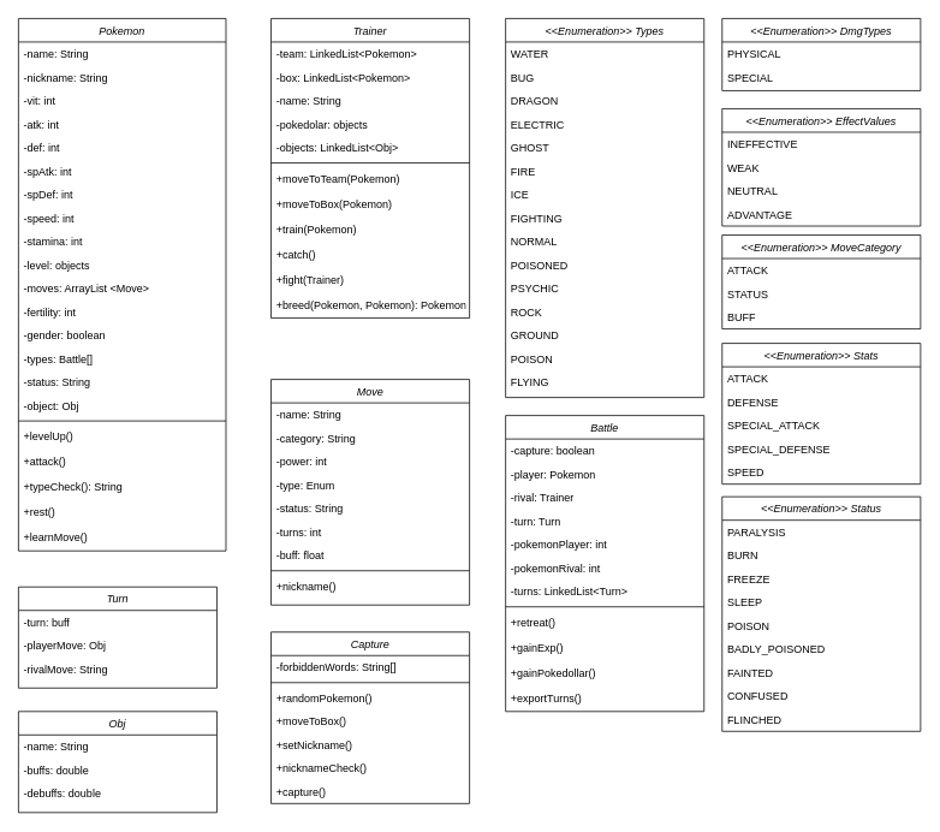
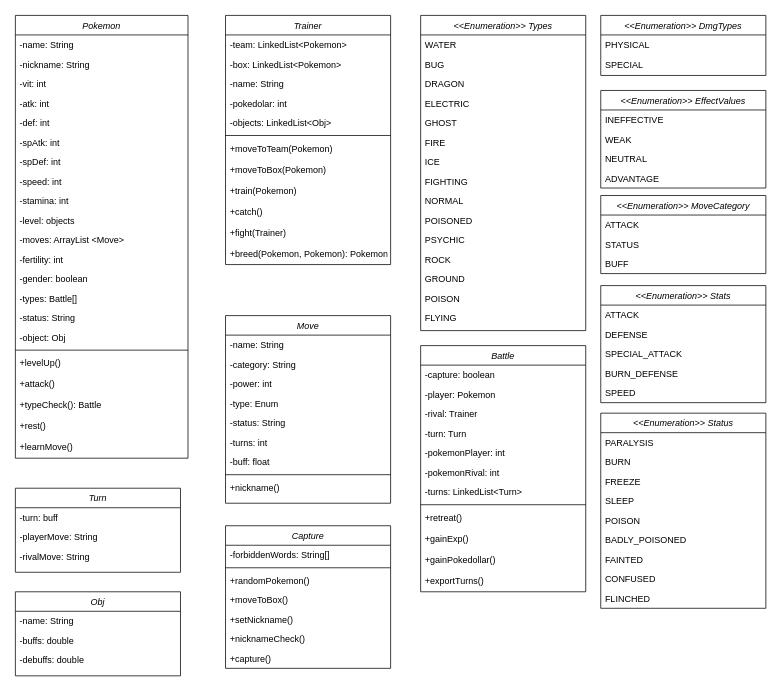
- <mxCell id="29" value="-pokedolar: objects " style="text;align=left;verticalAlign=top;spacingLeft=4;spacingRight=4;overflow=hidden;rotatable=0;points=[[0,0.5],[1,0.5]];portConstraint=eastwest;rounded=0;shadow=0;html=0;" parent="25" vertex="1"><mxGeometry y="104" width="220" height="26" as="geometry" /></mxCell>
+ <mxCell id="29" value="-pokedolar: int " style="text;align=left;verticalAlign=top;spacingLeft=4;spacingRight=4;overflow=hidden;rotatable=0;points=[[0,0.5],[1,0.5]];portConstraint=eastwest;rounded=0;shadow=0;html=0;" parent="25" vertex="1"><mxGeometry y="104" width="220" height="26" as="geometry" /></mxCell>
- <mxCell id="109" value="SPECIAL_DEFENSE" style="text;align=left;verticalAlign=top;spacingLeft=4;spacingRight=4;overflow=hidden;rotatable=0;points=[[0,0.5],[1,0.5]];portConstraint=eastwest;" vertex="1" parent="105"><mxGeometry y="104" width="220" height="26" as="geometry" /></mxCell>
+ <mxCell id="109" value="BURN_DEFENSE" style="text;align=left;verticalAlign=top;spacingLeft=4;spacingRight=4;overflow=hidden;rotatable=0;points=[[0,0.5],[1,0.5]];portConstraint=eastwest;" vertex="1" parent="105"><mxGeometry y="104" width="220" height="26" as="geometry" /></mxCell>
- <mxCell id="22" value="+typeCheck(): String" style="text;align=left;verticalAlign=top;spacingLeft=4;spacingRight=4;overflow=hidden;rotatable=0;points=[[0,0.5],[1,0.5]];portConstraint=eastwest;" parent="2" vertex="1"><mxGeometry y="506" width="230" height="28" as="geometry" /></mxCell>
+ <mxCell id="22" value="+typeCheck(): Battle" style="text;align=left;verticalAlign=top;spacingLeft=4;spacingRight=4;overflow=hidden;rotatable=0;points=[[0,0.5],[1,0.5]];portConstraint=eastwest;" parent="2" vertex="1"><mxGeometry y="506" width="230" height="28" as="geometry" /></mxCell>
- <mxCell id="79" value="-playerMove: Obj" style="text;align=left;verticalAlign=top;spacingLeft=4;spacingRight=4;overflow=hidden;rotatable=0;points=[[0,0.5],[1,0.5]];portConstraint=eastwest;" parent="77" vertex="1"><mxGeometry y="52" width="220" height="26" as="geometry" /></mxCell>
+ <mxCell id="79" value="-playerMove: String" style="text;align=left;verticalAlign=top;spacingLeft=4;spacingRight=4;overflow=hidden;rotatable=0;points=[[0,0.5],[1,0.5]];portConstraint=eastwest;" parent="77" vertex="1"><mxGeometry y="52" width="220" height="26" as="geometry" /></mxCell>
